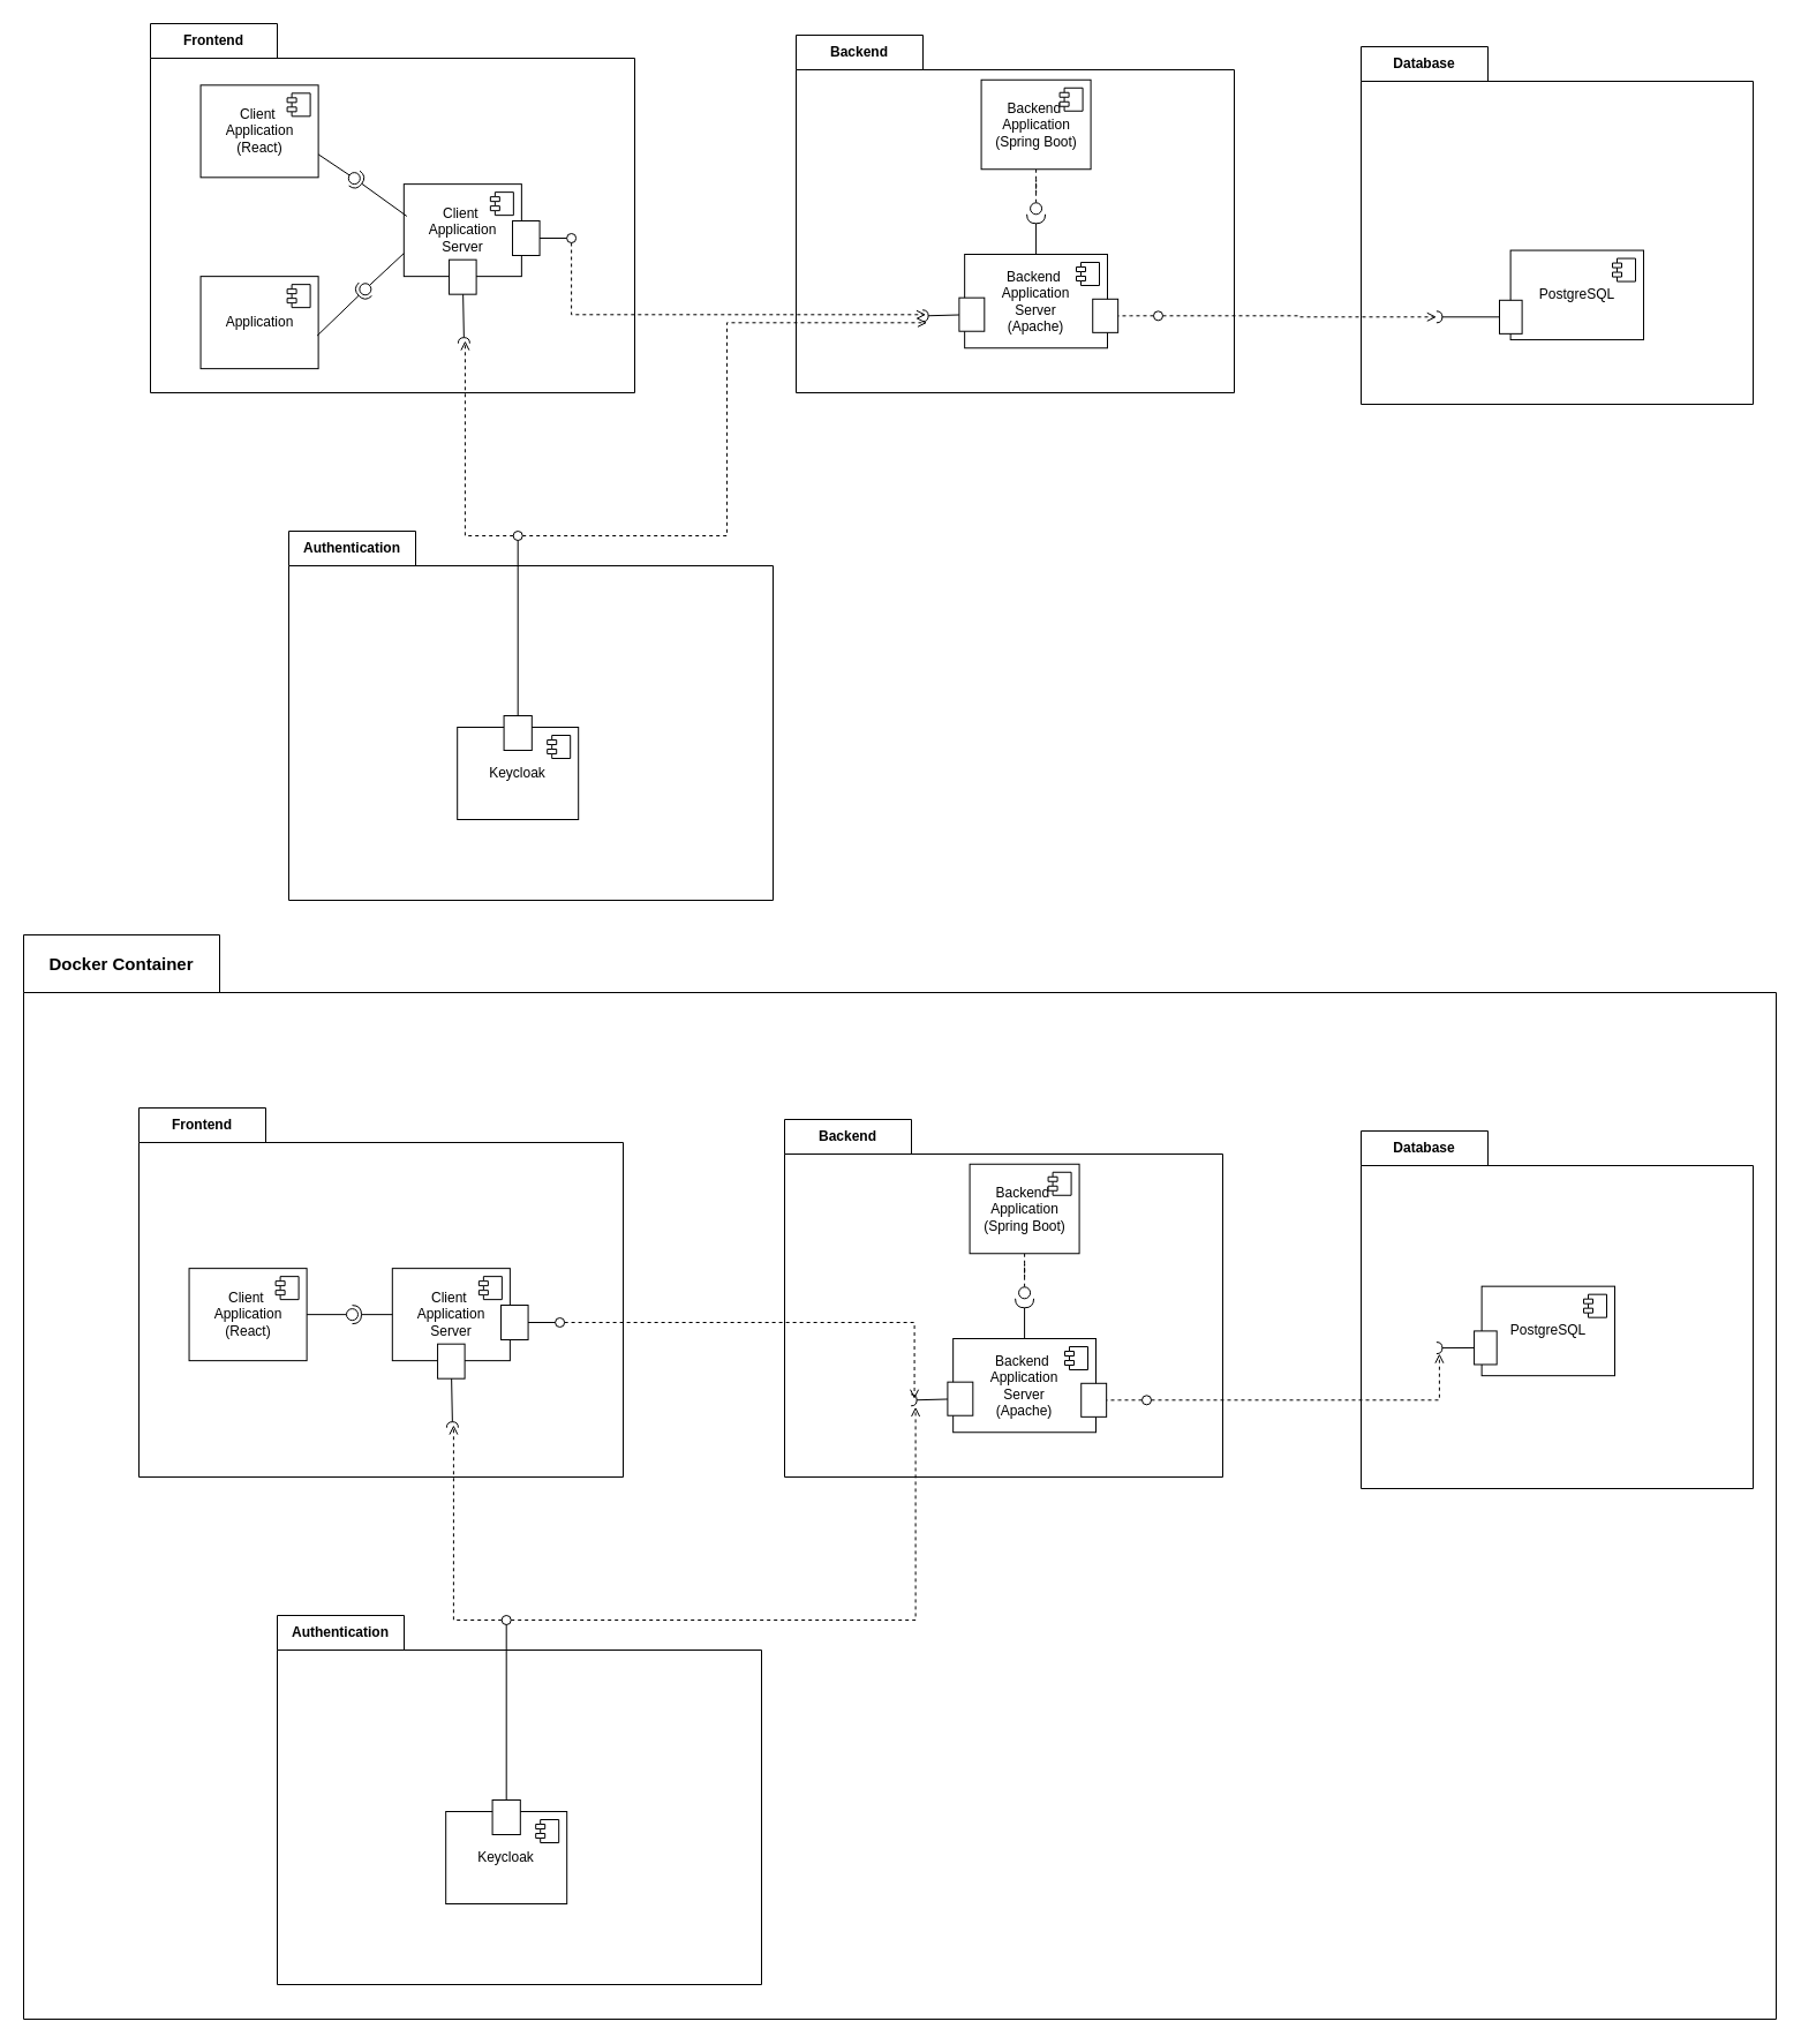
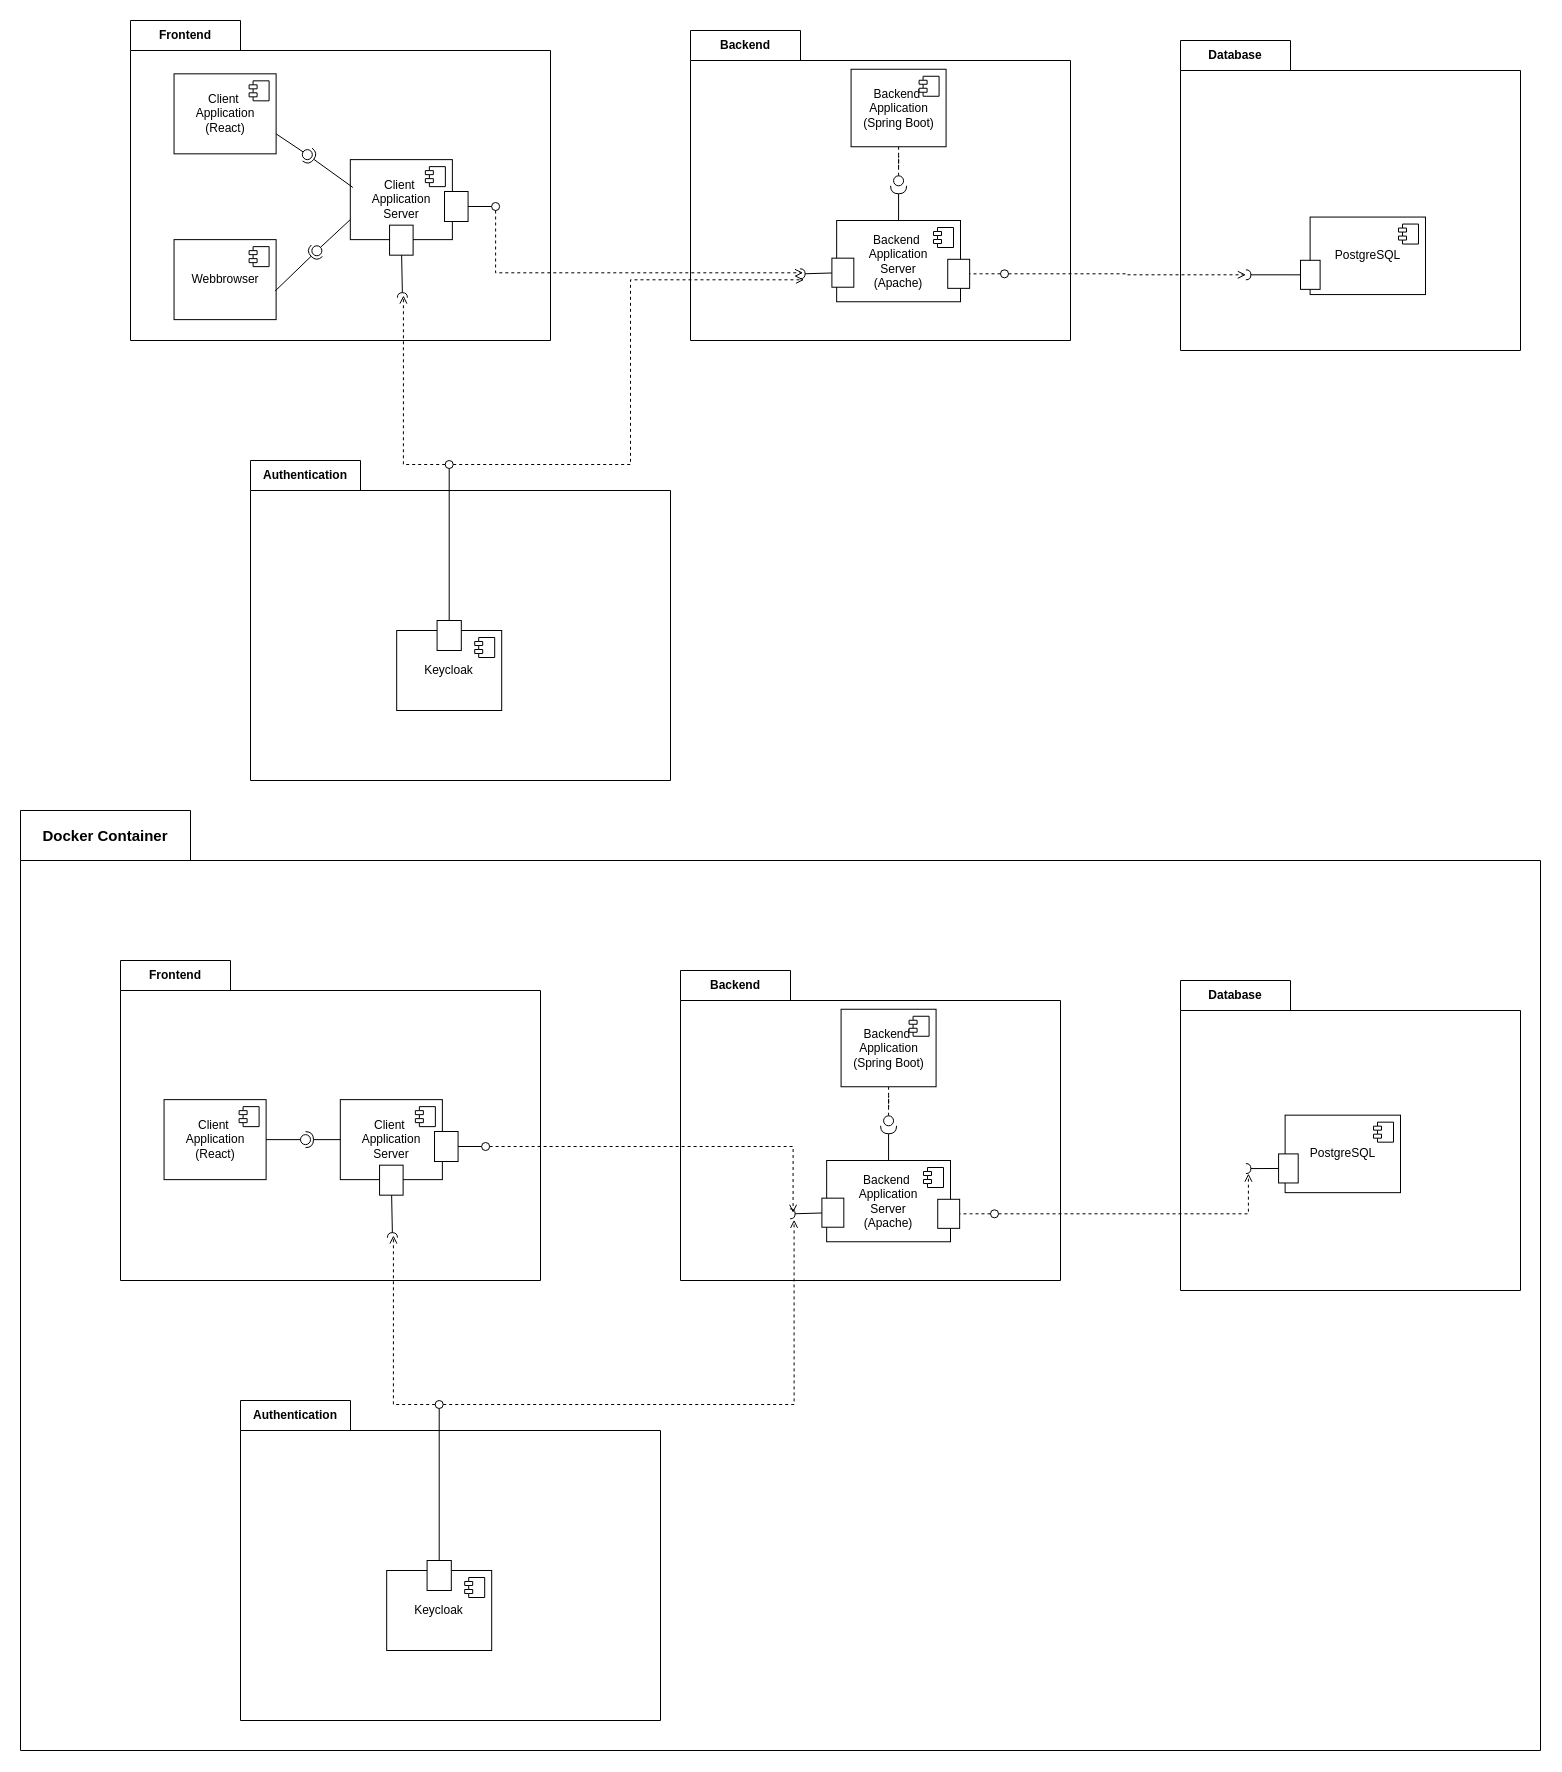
- <mxCell id="76" value="Application" style="html=1;dropTarget=0;whiteSpace=wrap;" vertex="1" parent="70"><mxGeometry x="43.545" y="219.132" width="102.056" height="80" as="geometry" /></mxCell>
+ <mxCell id="76" value="Webbrowser" style="html=1;dropTarget=0;whiteSpace=wrap;" vertex="1" parent="70"><mxGeometry x="43.545" y="219.132" width="102.056" height="80" as="geometry" /></mxCell>
